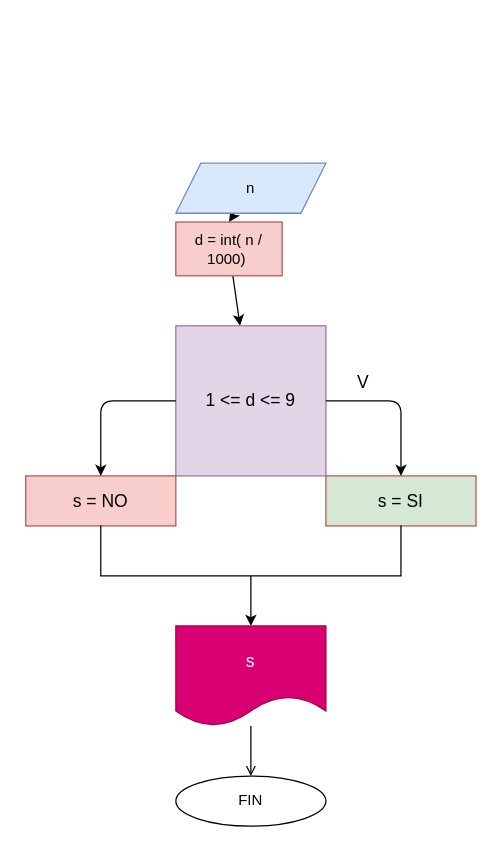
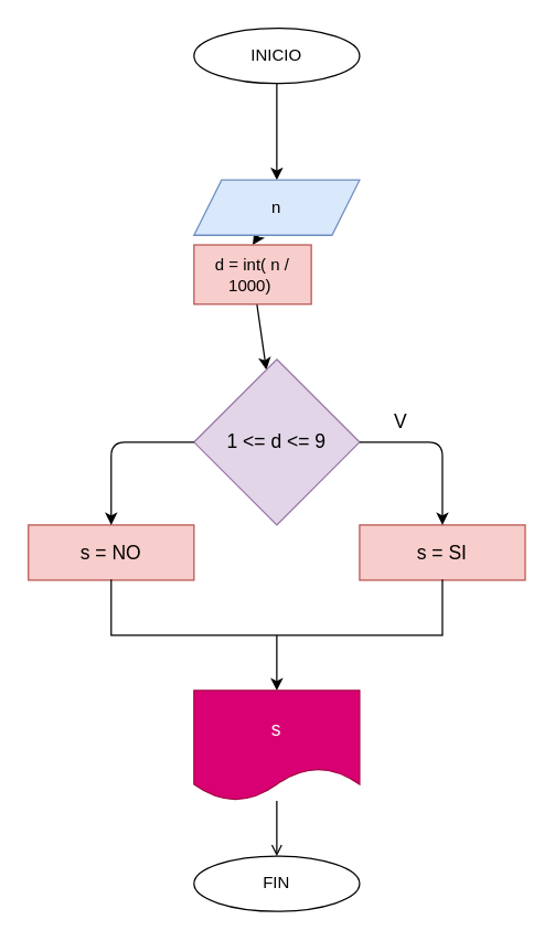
+ <mxCell id="3" value="INICIO" style="ellipse;whiteSpace=wrap;html=1;" vertex="1" parent="1"><mxGeometry x="140" y="20" width="120" height="40" as="geometry" /></mxCell>
+ <mxCell id="2" value="" style="edgeStyle=none;html=1;" edge="1" parent="1" source="3" target="5"><mxGeometry relative="1" as="geometry" /></mxCell>
- <mxCell id="8" value="&lt;font style=&quot;font-size: 14px&quot;&gt;1 &amp;lt;= d &amp;lt;= 9&lt;/font&gt;" style="whiteSpace=wrap;html=1;fillColor=#e1d5e7;strokeColor=#9673a6;rounded=0;" vertex="1" parent="1"><mxGeometry x="140" y="260" width="120" height="120" as="geometry" /></mxCell>
+ <mxCell id="8" value="&lt;font style=&quot;font-size: 14px&quot;&gt;1 &amp;lt;= d &amp;lt;= 9&lt;/font&gt;" style="rhombus;whiteSpace=wrap;html=1;fillColor=#e1d5e7;strokeColor=#9673a6;rounded=0;" vertex="1" parent="1"><mxGeometry x="140" y="260" width="120" height="120" as="geometry" /></mxCell>
- <mxCell id="10" value="s = SI" style="rounded=0;whiteSpace=wrap;html=1;fontSize=14;fillColor=#d5e8d4;strokeColor=#b85450;" vertex="1" parent="1"><mxGeometry x="260" y="380" width="120" height="40" as="geometry" /></mxCell>
+ <mxCell id="10" value="s = SI" style="rounded=0;whiteSpace=wrap;html=1;fontSize=14;fillColor=#f8cecc;strokeColor=#b85450;" vertex="1" parent="1"><mxGeometry x="260" y="380" width="120" height="40" as="geometry" /></mxCell>
